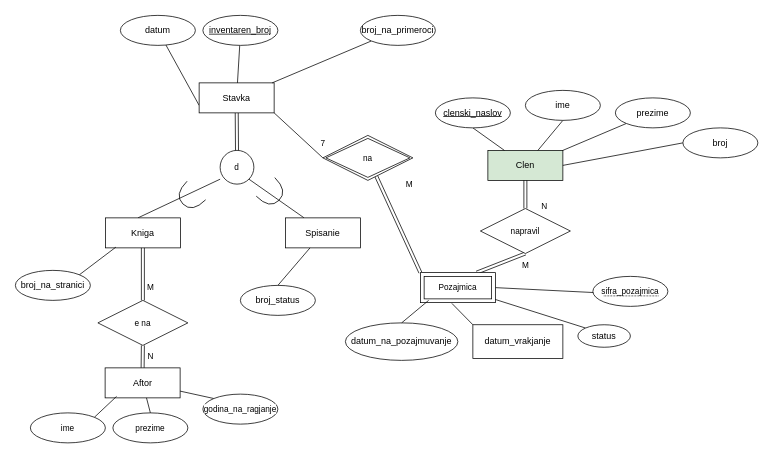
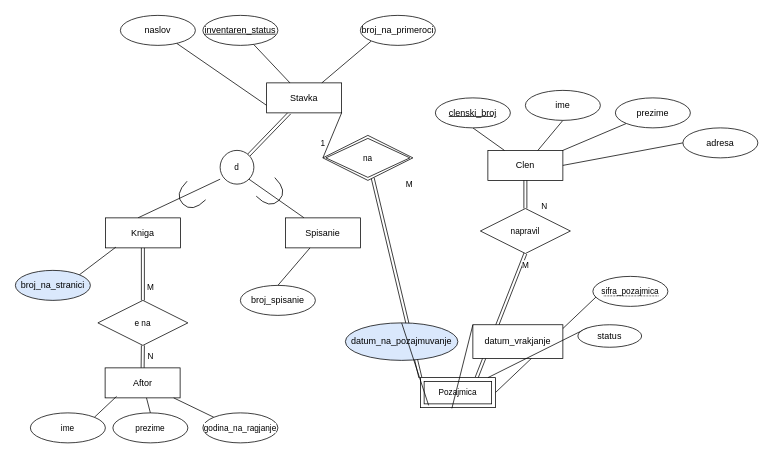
- <mxCell id="3" value="datum" style="ellipse;whiteSpace=wrap;html=1;align=center;" vertex="1" parent="1"><mxGeometry x="160" y="20" width="100" height="40" as="geometry" /></mxCell>
+ <mxCell id="3" value="naslov" style="ellipse;whiteSpace=wrap;html=1;align=center;" vertex="1" parent="1"><mxGeometry x="160" y="20" width="100" height="40" as="geometry" /></mxCell>
- <mxCell id="7" value="&lt;u&gt;inventaren_broj&lt;/u&gt;" style="ellipse;whiteSpace=wrap;html=1;align=center;" vertex="1" parent="1"><mxGeometry x="270" y="20" width="100" height="40" as="geometry" /></mxCell>
+ <mxCell id="7" value="&lt;u&gt;inventaren_status&lt;/u&gt;" style="ellipse;whiteSpace=wrap;html=1;align=center;" vertex="1" parent="1"><mxGeometry x="270" y="20" width="100" height="40" as="geometry" /></mxCell>
- <mxCell id="5" value="Stavka" style="whiteSpace=wrap;html=1;align=center;" vertex="1" parent="1"><mxGeometry x="265" y="110" width="100" height="40" as="geometry" /></mxCell>
+ <mxCell id="5" value="Stavka" style="whiteSpace=wrap;html=1;align=center;" vertex="1" parent="1"><mxGeometry x="355" y="110" width="100" height="40" as="geometry" /></mxCell>
- <mxCell id="41" value="&lt;u&gt;clenski_naslov&lt;/u&gt;" style="ellipse;whiteSpace=wrap;html=1;align=center;" vertex="1" parent="1"><mxGeometry x="580" y="130" width="100" height="40" as="geometry" /></mxCell>
+ <mxCell id="41" value="&lt;u&gt;clenski_broj&lt;/u&gt;" style="ellipse;whiteSpace=wrap;html=1;align=center;" vertex="1" parent="1"><mxGeometry x="580" y="130" width="100" height="40" as="geometry" /></mxCell>
- <mxCell id="48" value="7" style="text;html=1;align=center;verticalAlign=middle;resizable=0;points=[];autosize=1;strokeColor=none;fillColor=none;fontFamily=Helvetica;fontSize=11;fontColor=default;labelBackgroundColor=default;" vertex="1" parent="1"><mxGeometry x="415" y="175" width="30" height="30" as="geometry" /></mxCell>
+ <mxCell id="48" value="1" style="text;html=1;align=center;verticalAlign=middle;resizable=0;points=[];autosize=1;strokeColor=none;fillColor=none;fontFamily=Helvetica;fontSize=11;fontColor=default;labelBackgroundColor=default;" vertex="1" parent="1"><mxGeometry x="415" y="175" width="30" height="30" as="geometry" /></mxCell>
- <mxCell id="39" value="broj" style="ellipse;whiteSpace=wrap;html=1;align=center;" vertex="1" parent="1"><mxGeometry x="910" y="170" width="100" height="40" as="geometry" /></mxCell>
+ <mxCell id="39" value="adresa" style="ellipse;whiteSpace=wrap;html=1;align=center;" vertex="1" parent="1"><mxGeometry x="910" y="170" width="100" height="40" as="geometry" /></mxCell>
- <mxCell id="33" value="Clen" style="whiteSpace=wrap;html=1;align=center;fillColor=#d5e8d4;" vertex="1" parent="1"><mxGeometry x="650" y="200" width="100" height="40" as="geometry" /></mxCell>
+ <mxCell id="33" value="Clen" style="whiteSpace=wrap;html=1;align=center;" vertex="1" parent="1"><mxGeometry x="650" y="200" width="100" height="40" as="geometry" /></mxCell>
- <mxCell id="17" value="broj_na_stranici" style="ellipse;whiteSpace=wrap;html=1;align=center;" vertex="1" parent="1"><mxGeometry x="20" y="360" width="100" height="40" as="geometry" /></mxCell>
+ <mxCell id="17" value="broj_na_stranici" style="ellipse;whiteSpace=wrap;html=1;align=center;fillColor=#dae8fc;" vertex="1" parent="1"><mxGeometry x="20" y="360" width="100" height="40" as="geometry" /></mxCell>
- <mxCell id="45" value="Pozajmica" style="shape=ext;margin=3;double=1;whiteSpace=wrap;html=1;align=center;fontFamily=Helvetica;fontSize=11;fontColor=default;labelBackgroundColor=default;" vertex="1" parent="1"><mxGeometry x="560" y="363" width="100" height="40" as="geometry" /></mxCell>
+ <mxCell id="45" value="Pozajmica" style="shape=ext;margin=3;double=1;whiteSpace=wrap;html=1;align=center;fontFamily=Helvetica;fontSize=11;fontColor=default;labelBackgroundColor=default;" vertex="1" parent="1"><mxGeometry x="560" y="503" width="100" height="40" as="geometry" /></mxCell>
- <mxCell id="20" value="broj_status" style="ellipse;whiteSpace=wrap;html=1;align=center;" vertex="1" parent="1"><mxGeometry x="320" y="380" width="100" height="40" as="geometry" /></mxCell>
+ <mxCell id="20" value="broj_spisanie" style="ellipse;whiteSpace=wrap;html=1;align=center;" vertex="1" parent="1"><mxGeometry x="320" y="380" width="100" height="40" as="geometry" /></mxCell>
- <mxCell id="53" value="status" style="ellipse;whiteSpace=wrap;html=1;align=center;" vertex="1" parent="1"><mxGeometry x="770" y="432.5" width="70" height="30" as="geometry" /></mxCell>
+ <mxCell id="53" value="status" style="ellipse;whiteSpace=wrap;html=1;align=center;" vertex="1" parent="1"><mxGeometry x="770" y="432.5" width="85" height="30" as="geometry" /></mxCell>
- <mxCell id="50" value="datum_na_pozajmuvanje" style="ellipse;whiteSpace=wrap;html=1;align=center;" vertex="1" parent="1"><mxGeometry x="460" y="430" width="150" height="50" as="geometry" /></mxCell>
+ <mxCell id="50" value="datum_na_pozajmuvanje" style="ellipse;whiteSpace=wrap;html=1;align=center;fillColor=#dae8fc;" vertex="1" parent="1"><mxGeometry x="460" y="430" width="150" height="50" as="geometry" /></mxCell>
- <mxCell id="29" value="godina_na_ragjanje" style="ellipse;whiteSpace=wrap;html=1;align=center;fontFamily=Helvetica;fontSize=11;fontColor=default;labelBackgroundColor=default;" vertex="1" parent="1"><mxGeometry x="270" y="525" width="100" height="40" as="geometry" /></mxCell>
+ <mxCell id="29" value="godina_na_ragjanje" style="ellipse;whiteSpace=wrap;html=1;align=center;fontFamily=Helvetica;fontSize=11;fontColor=default;labelBackgroundColor=default;" vertex="1" parent="1"><mxGeometry x="270" y="550" width="100" height="40" as="geometry" /></mxCell>
